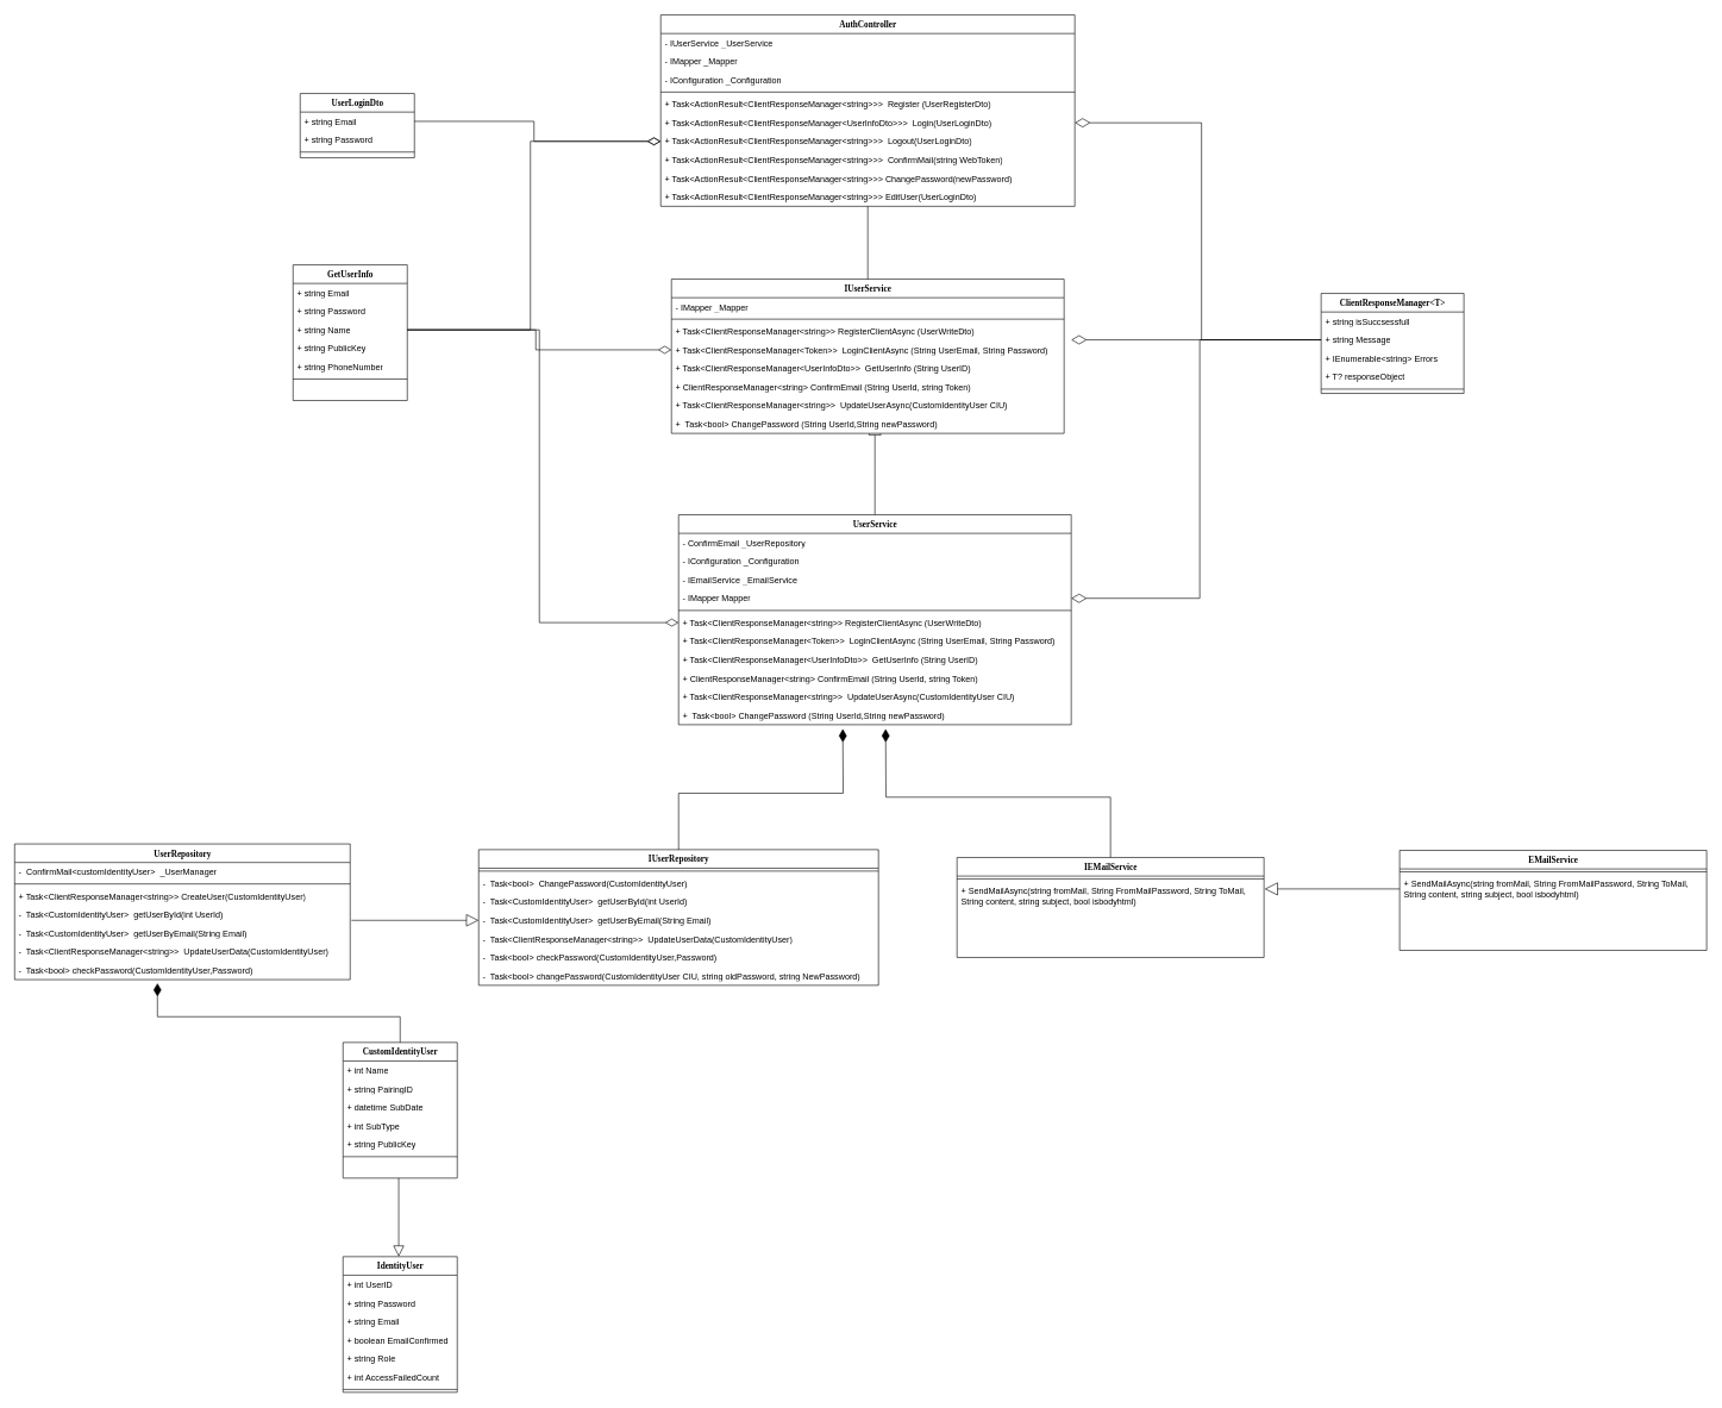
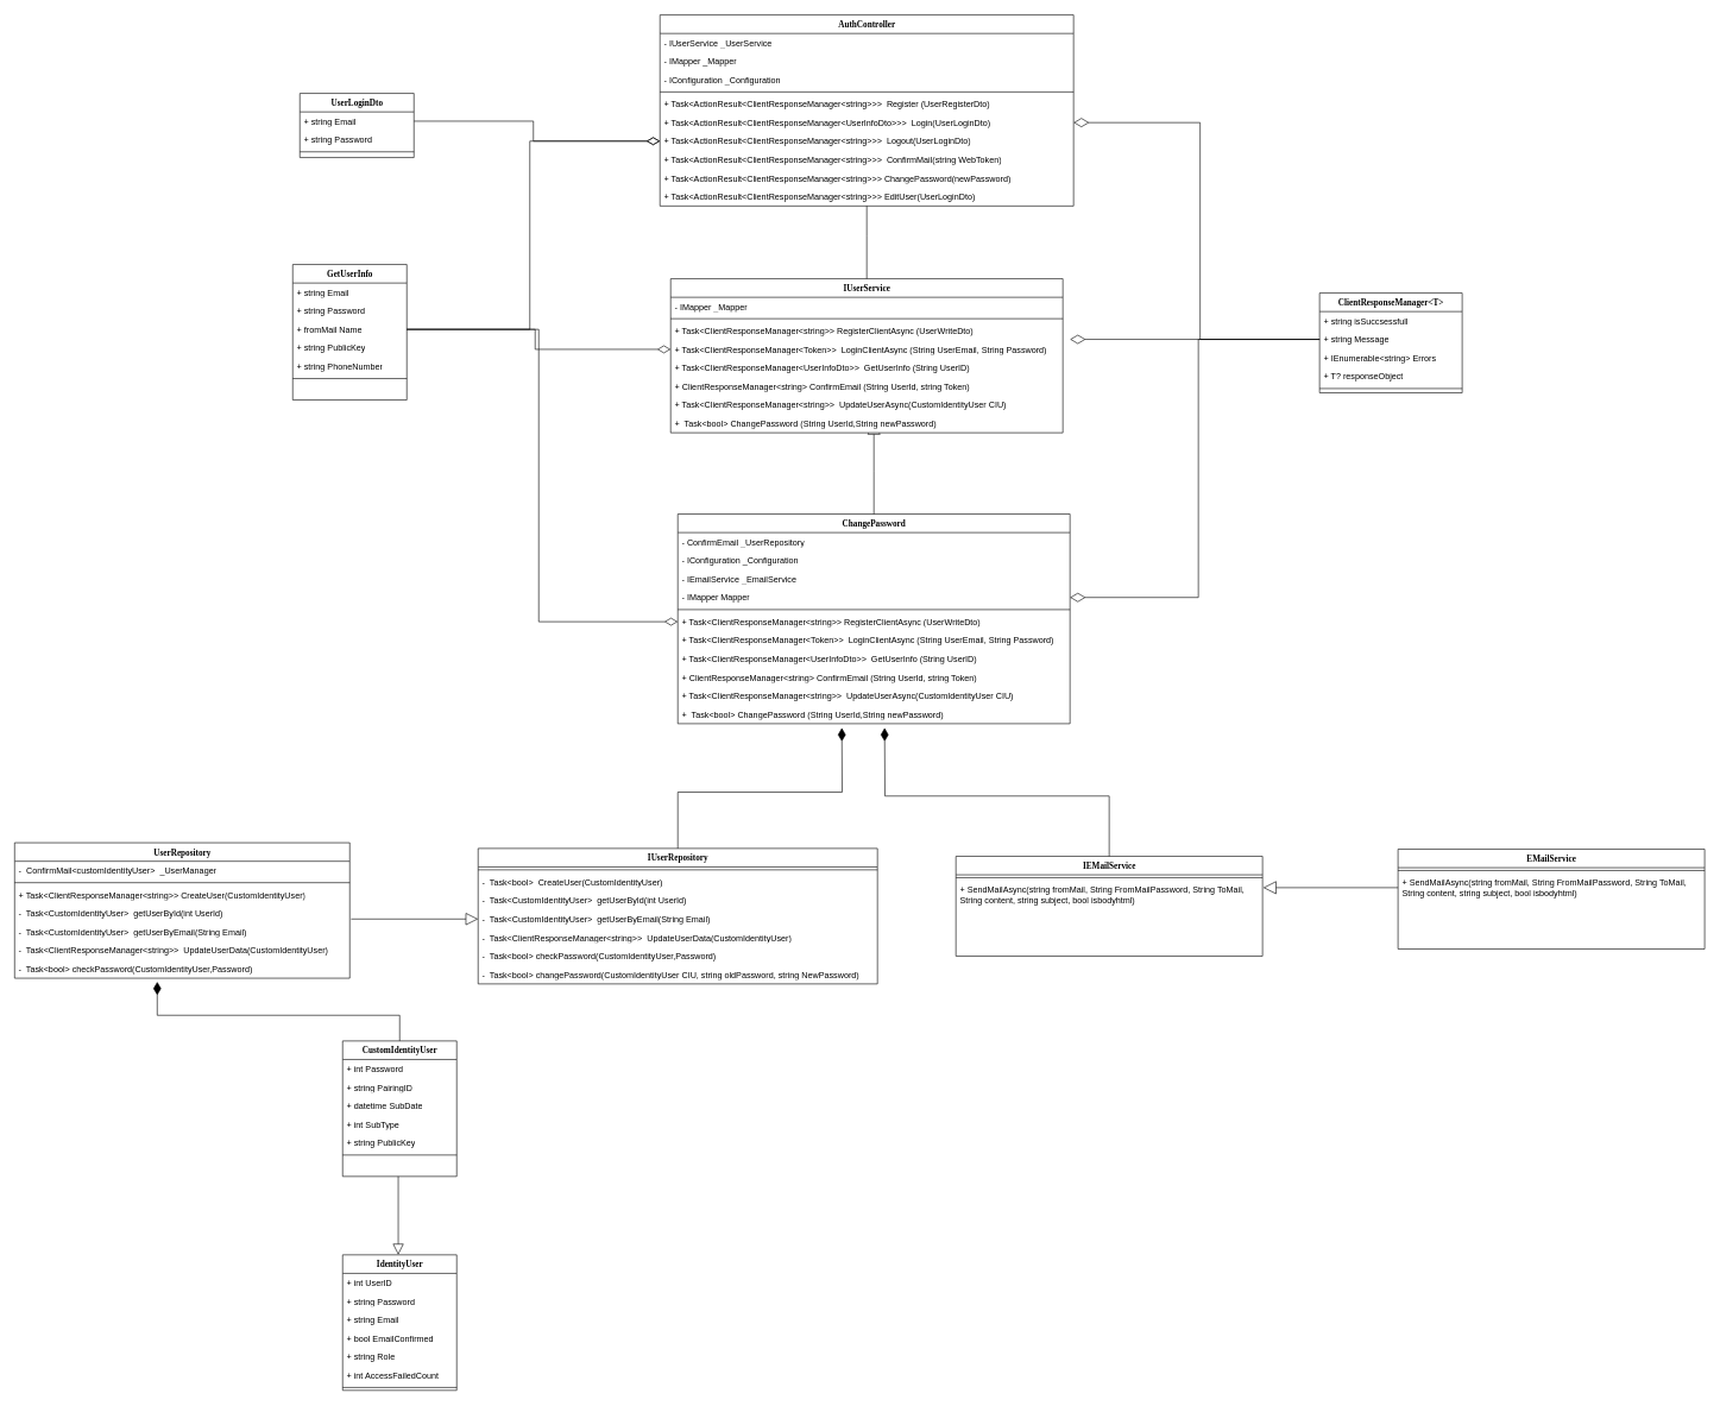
- <mxCell id="93" value="+ string Name" style="text;html=1;strokeColor=none;fillColor=none;align=left;verticalAlign=top;spacingLeft=4;spacingRight=4;whiteSpace=wrap;overflow=hidden;rotatable=0;points=[[0,0.5],[1,0.5]];portConstraint=eastwest;" parent="90" vertex="1"><mxGeometry y="78" width="160" height="26" as="geometry" /></mxCell>
+ <mxCell id="93" value="+ fromMail Name" style="text;html=1;strokeColor=none;fillColor=none;align=left;verticalAlign=top;spacingLeft=4;spacingRight=4;whiteSpace=wrap;overflow=hidden;rotatable=0;points=[[0,0.5],[1,0.5]];portConstraint=eastwest;" parent="90" vertex="1"><mxGeometry y="78" width="160" height="26" as="geometry" /></mxCell>
- <mxCell id="49" value="UserService" style="swimlane;html=1;fontStyle=1;align=center;verticalAlign=top;childLayout=stackLayout;horizontal=1;startSize=26;horizontalStack=0;resizeParent=1;resizeLast=0;collapsible=1;marginBottom=0;swimlaneFillColor=#ffffff;rounded=0;shadow=0;comic=0;labelBackgroundColor=none;strokeWidth=1;fillColor=none;fontFamily=Verdana;fontSize=12" parent="1" vertex="1"><mxGeometry x="950" y="720" width="550" height="294" as="geometry" /></mxCell>
+ <mxCell id="49" value="ChangePassword" style="swimlane;html=1;fontStyle=1;align=center;verticalAlign=top;childLayout=stackLayout;horizontal=1;startSize=26;horizontalStack=0;resizeParent=1;resizeLast=0;collapsible=1;marginBottom=0;swimlaneFillColor=#ffffff;rounded=0;shadow=0;comic=0;labelBackgroundColor=none;strokeWidth=1;fillColor=none;fontFamily=Verdana;fontSize=12" parent="1" vertex="1"><mxGeometry x="950" y="720" width="550" height="294" as="geometry" /></mxCell>
- <mxCell id="35" value="-&amp;nbsp; Task&amp;lt;bool&amp;gt;&amp;nbsp; ChangePassword(CustomIdentityUser)" style="text;html=1;strokeColor=none;fillColor=none;align=left;verticalAlign=top;spacingLeft=4;spacingRight=4;whiteSpace=wrap;overflow=hidden;rotatable=0;points=[[0,0.5],[1,0.5]];portConstraint=eastwest;" parent="33" vertex="1"><mxGeometry y="34" width="560" height="26" as="geometry" /></mxCell>
+ <mxCell id="35" value="-&amp;nbsp; Task&amp;lt;bool&amp;gt;&amp;nbsp; CreateUser(CustomIdentityUser)" style="text;html=1;strokeColor=none;fillColor=none;align=left;verticalAlign=top;spacingLeft=4;spacingRight=4;whiteSpace=wrap;overflow=hidden;rotatable=0;points=[[0,0.5],[1,0.5]];portConstraint=eastwest;" parent="33" vertex="1"><mxGeometry y="34" width="560" height="26" as="geometry" /></mxCell>
- <mxCell id="4" value="+ int Name" style="text;html=1;strokeColor=none;fillColor=none;align=left;verticalAlign=top;spacingLeft=4;spacingRight=4;whiteSpace=wrap;overflow=hidden;rotatable=0;points=[[0,0.5],[1,0.5]];portConstraint=eastwest;" parent="3" vertex="1"><mxGeometry y="26" width="160" height="26" as="geometry" /></mxCell>
+ <mxCell id="4" value="+ int Password" style="text;html=1;strokeColor=none;fillColor=none;align=left;verticalAlign=top;spacingLeft=4;spacingRight=4;whiteSpace=wrap;overflow=hidden;rotatable=0;points=[[0,0.5],[1,0.5]];portConstraint=eastwest;" parent="3" vertex="1"><mxGeometry y="26" width="160" height="26" as="geometry" /></mxCell>
- <mxCell id="20" value="+ boolean EmailConfirmed" style="text;html=1;strokeColor=none;fillColor=none;align=left;verticalAlign=top;spacingLeft=4;spacingRight=4;whiteSpace=wrap;overflow=hidden;rotatable=0;points=[[0,0.5],[1,0.5]];portConstraint=eastwest;" parent="16" vertex="1"><mxGeometry y="104" width="160" height="26" as="geometry" /></mxCell>
+ <mxCell id="20" value="+ bool EmailConfirmed" style="text;html=1;strokeColor=none;fillColor=none;align=left;verticalAlign=top;spacingLeft=4;spacingRight=4;whiteSpace=wrap;overflow=hidden;rotatable=0;points=[[0,0.5],[1,0.5]];portConstraint=eastwest;" parent="16" vertex="1"><mxGeometry y="104" width="160" height="26" as="geometry" /></mxCell>
